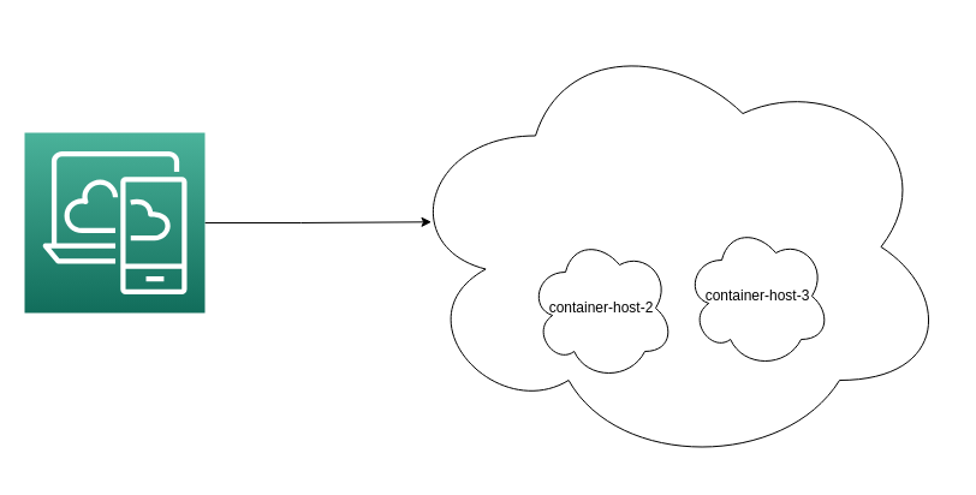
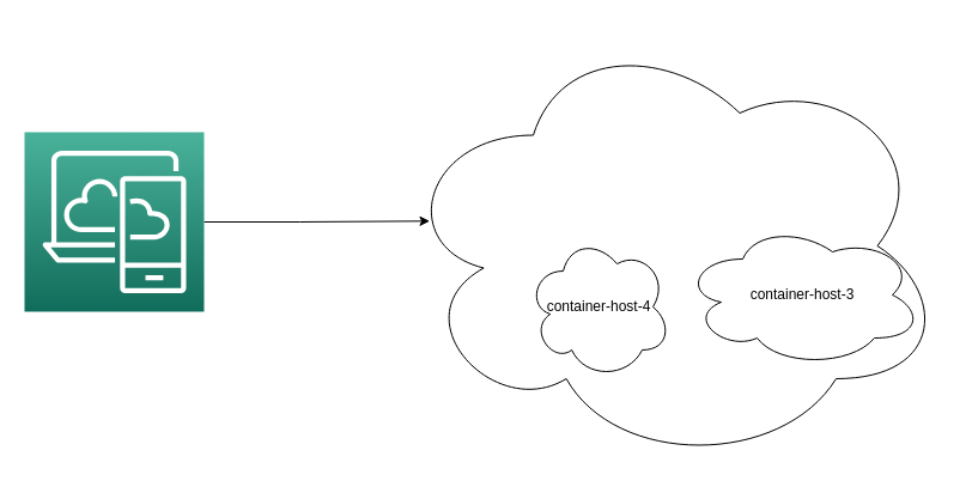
- <mxCell id="4" value="container-host-3" style="shape=cloud;whiteSpace=wrap;html=1;" vertex="1" parent="2"><mxGeometry x="240" y="166" width="120" height="120" as="geometry" /></mxCell>
+ <mxCell id="4" value="container-host-3" style="shape=cloud;whiteSpace=wrap;html=1;" vertex="1" parent="2"><mxGeometry x="240" y="166" width="200" height="120" as="geometry" /></mxCell>
- <mxCell id="5" value="container-host-2" style="shape=cloud;whiteSpace=wrap;html=1;" vertex="1" parent="2"><mxGeometry x="110" y="176" width="120" height="120" as="geometry" /></mxCell>
+ <mxCell id="5" value="container-host-4" style="shape=cloud;whiteSpace=wrap;html=1;" vertex="1" parent="2"><mxGeometry x="110" y="176" width="120" height="120" as="geometry" /></mxCell>
